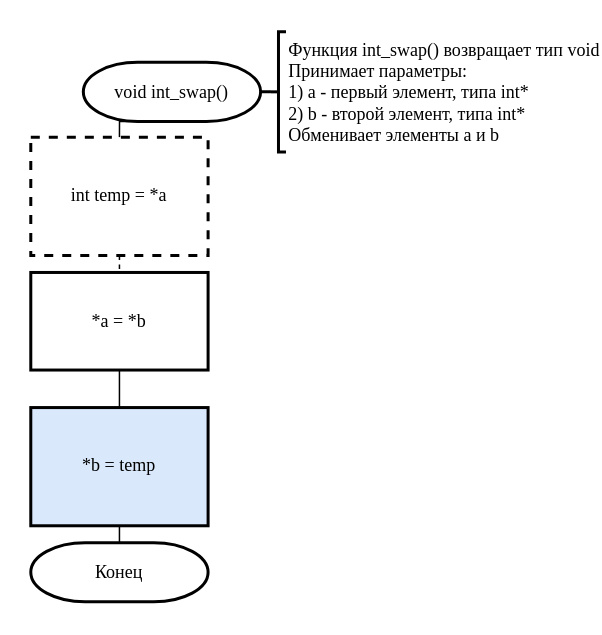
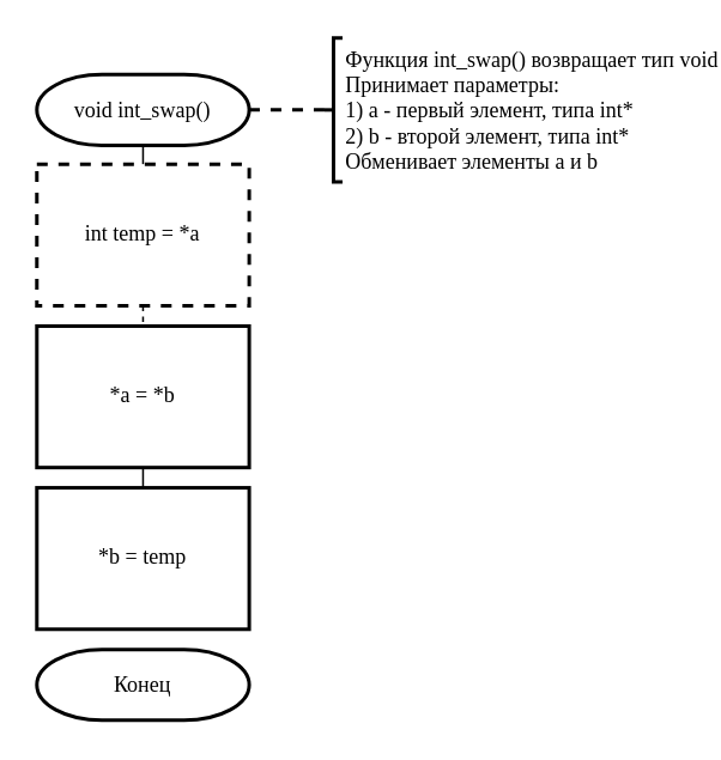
- <mxCell id="3" value="void int_swap()" style="strokeWidth=2;html=1;shape=mxgraph.flowchart.terminator;whiteSpace=wrap;fontFamily=Times New Roman;" vertex="1" parent="1"><mxGeometry x="55" y="41" width="118.11" height="39.37" as="geometry" /></mxCell>
+ <mxCell id="3" value="void int_swap()" style="strokeWidth=2;html=1;shape=mxgraph.flowchart.terminator;whiteSpace=wrap;fontFamily=Times New Roman;" vertex="1" parent="1"><mxGeometry x="20" y="41" width="118.11" height="39.37" as="geometry" /></mxCell>
- <mxCell id="7" value="*a = *b" style="rounded=0;whiteSpace=wrap;html=1;absoluteArcSize=1;arcSize=14;strokeWidth=2;fontFamily=Times New Roman;" vertex="1" parent="1"><mxGeometry x="20" y="181" width="118.11" height="65" as="geometry" /></mxCell>
+ <mxCell id="7" value="*a = *b" style="rounded=0;whiteSpace=wrap;html=1;absoluteArcSize=1;arcSize=14;strokeWidth=2;fontFamily=Times New Roman;" vertex="1" parent="1"><mxGeometry x="20" y="181" width="118.11" height="78.74" as="geometry" /></mxCell>
- <mxCell id="9" value="*b = temp" style="rounded=0;whiteSpace=wrap;html=1;absoluteArcSize=1;arcSize=14;strokeWidth=2;fontFamily=Times New Roman;fillColor=#dae8fc;" vertex="1" parent="1"><mxGeometry x="20" y="271" width="118.11" height="78.74" as="geometry" /></mxCell>
+ <mxCell id="9" value="*b = temp" style="rounded=0;whiteSpace=wrap;html=1;absoluteArcSize=1;arcSize=14;strokeWidth=2;fontFamily=Times New Roman;" vertex="1" parent="1"><mxGeometry x="20" y="271" width="118.11" height="78.74" as="geometry" /></mxCell>
- <mxCell id="8" style="edgeStyle=orthogonalEdgeStyle;rounded=0;orthogonalLoop=1;jettySize=auto;html=1;exitX=0.5;exitY=1;exitDx=0;exitDy=0;entryX=0.5;entryY=0;entryDx=0;entryDy=0;entryPerimeter=0;endArrow=none;endFill=0;fontFamily=Times New Roman;" edge="1" parent="1" source="9" target="10"><mxGeometry relative="1" as="geometry" /></mxCell>
